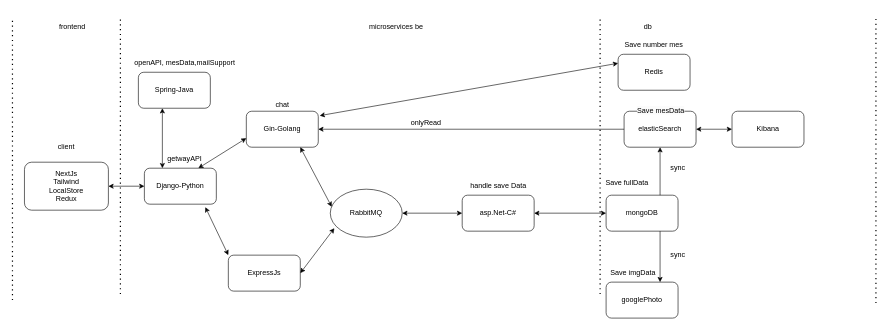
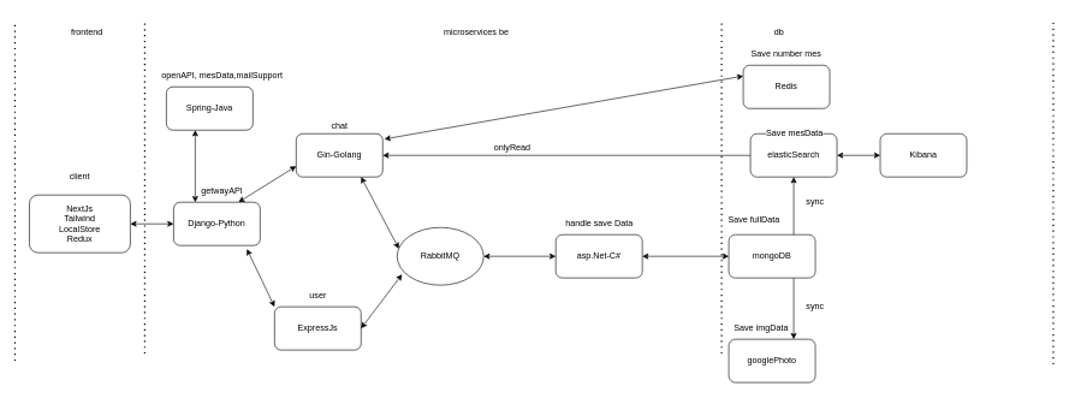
+ <mxCell id="17" value="user" style="text;html=1;strokeColor=none;fillColor=none;align=center;verticalAlign=middle;whiteSpace=wrap;rounded=0;" parent="1" vertex="1"><mxGeometry x="382.5" y="395" width="115" height="30" as="geometry" /></mxCell>
